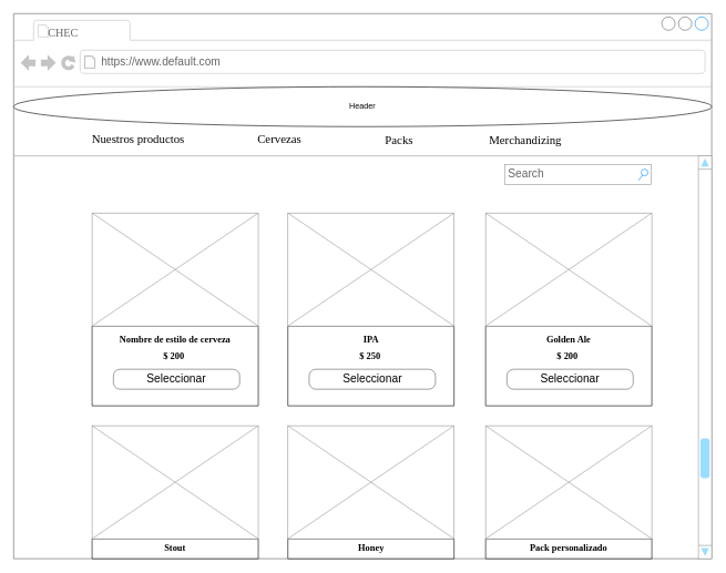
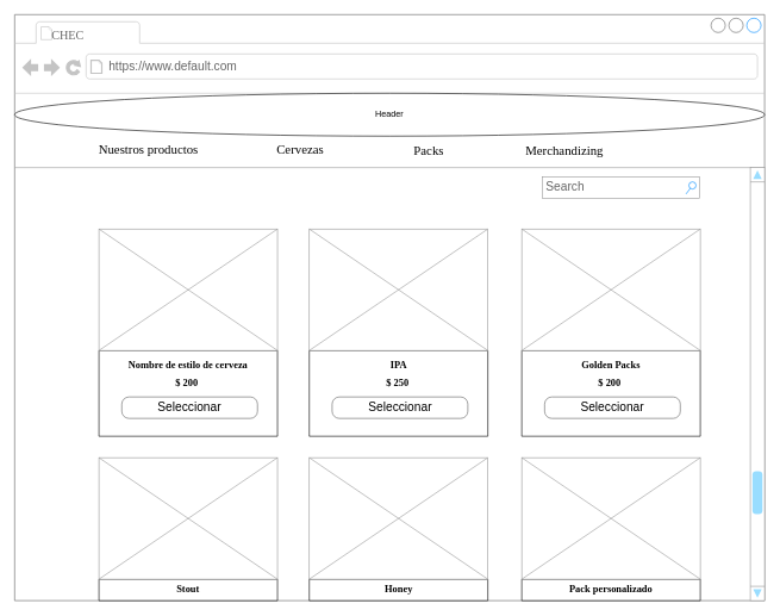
- <mxCell id="30" value="&lt;b&gt;&lt;font face=&quot;afterglow&quot; style=&quot;font-size: 14px&quot;&gt;Golden Ale&lt;/font&gt;&lt;/b&gt;" style="text;html=1;points=[];align=center;verticalAlign=top;spacingTop=-4;fontSize=12;fontFamily=Verdana;whiteSpace=wrap;" vertex="1" parent="28"><mxGeometry x="5" y="180" width="240" height="22" as="geometry" /></mxCell>
+ <mxCell id="30" value="&lt;b&gt;&lt;font face=&quot;afterglow&quot; style=&quot;font-size: 14px&quot;&gt;Golden Packs&lt;/font&gt;&lt;/b&gt;" style="text;html=1;points=[];align=center;verticalAlign=top;spacingTop=-4;fontSize=12;fontFamily=Verdana;whiteSpace=wrap;" vertex="1" parent="28"><mxGeometry x="5" y="180" width="240" height="22" as="geometry" /></mxCell>
